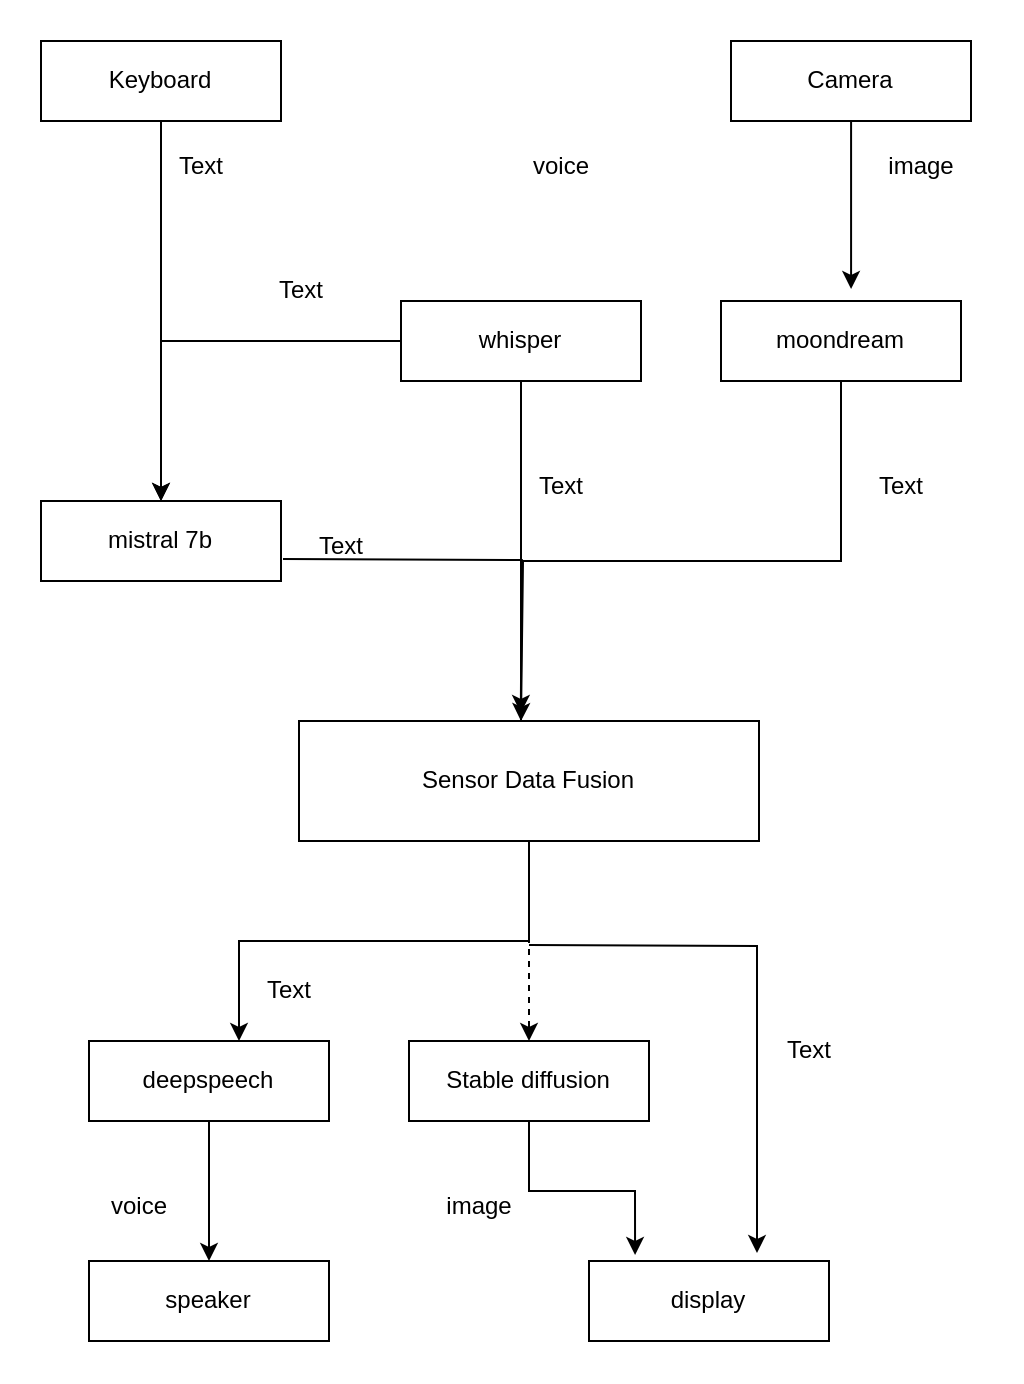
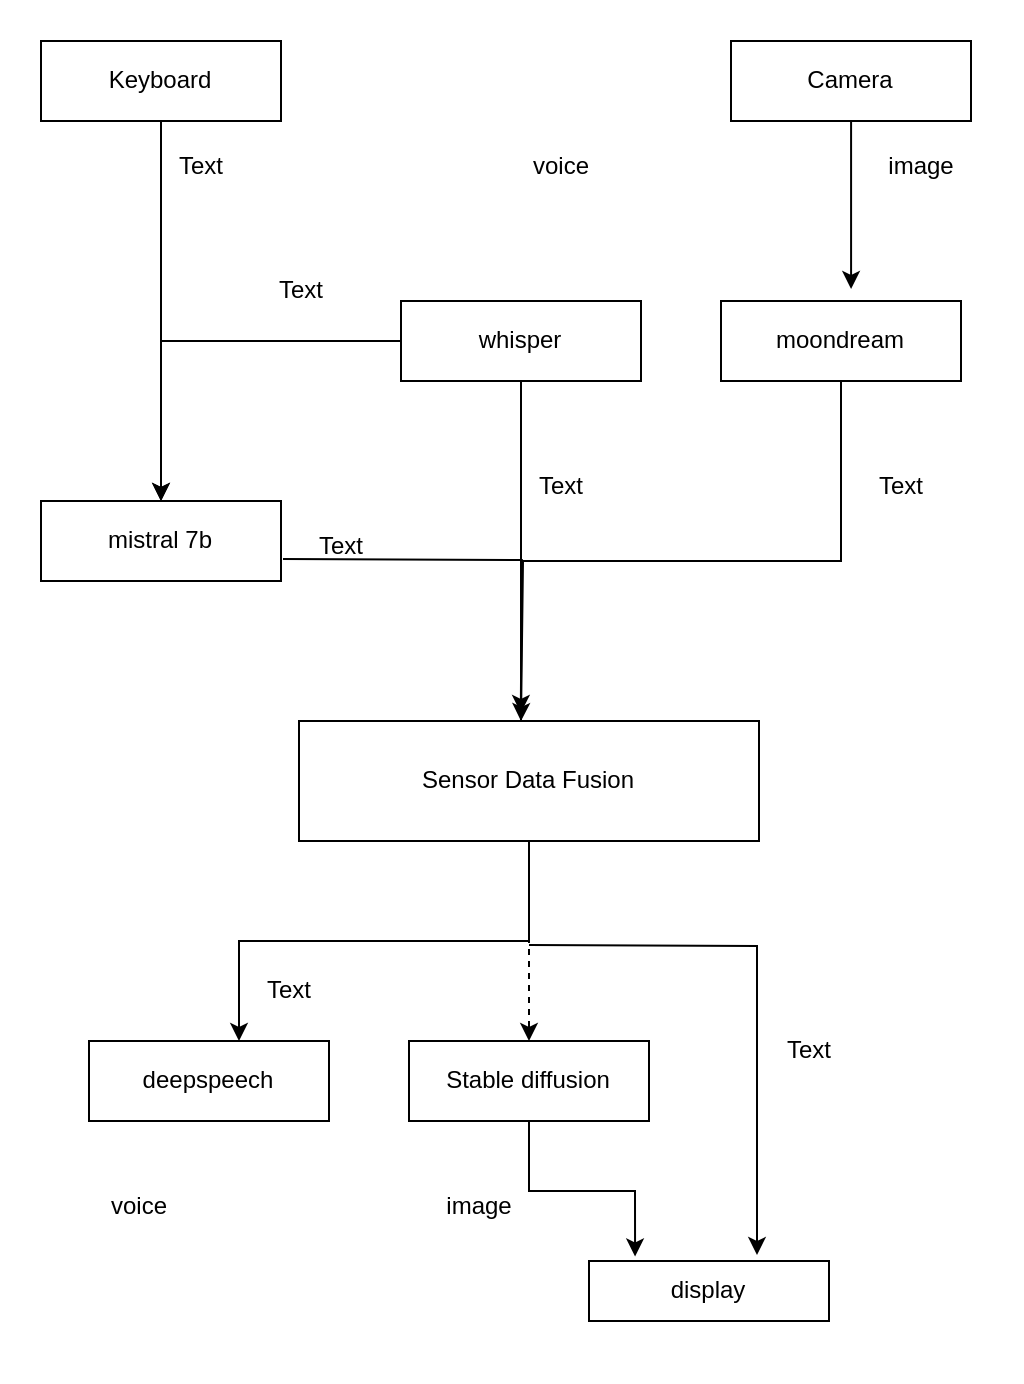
- <mxCell id="22" style="edgeStyle=orthogonalEdgeStyle;rounded=0;orthogonalLoop=1;jettySize=auto;html=1;" edge="1" parent="1" source="23" target="27"><mxGeometry relative="1" as="geometry" /></mxCell>
- <mxCell id="27" value="speaker" style="whiteSpace=wrap;html=1;" vertex="1" parent="1"><mxGeometry x="44" y="630" width="120" height="40" as="geometry" /></mxCell>
- <mxCell id="29" value="display" style="whiteSpace=wrap;html=1;" vertex="1" parent="1"><mxGeometry x="294" y="630" width="120" height="40" as="geometry" /></mxCell>
+ <mxCell id="29" value="display" style="whiteSpace=wrap;html=1;" vertex="1" parent="1"><mxGeometry x="294" y="630" width="120" height="30" as="geometry" /></mxCell>
